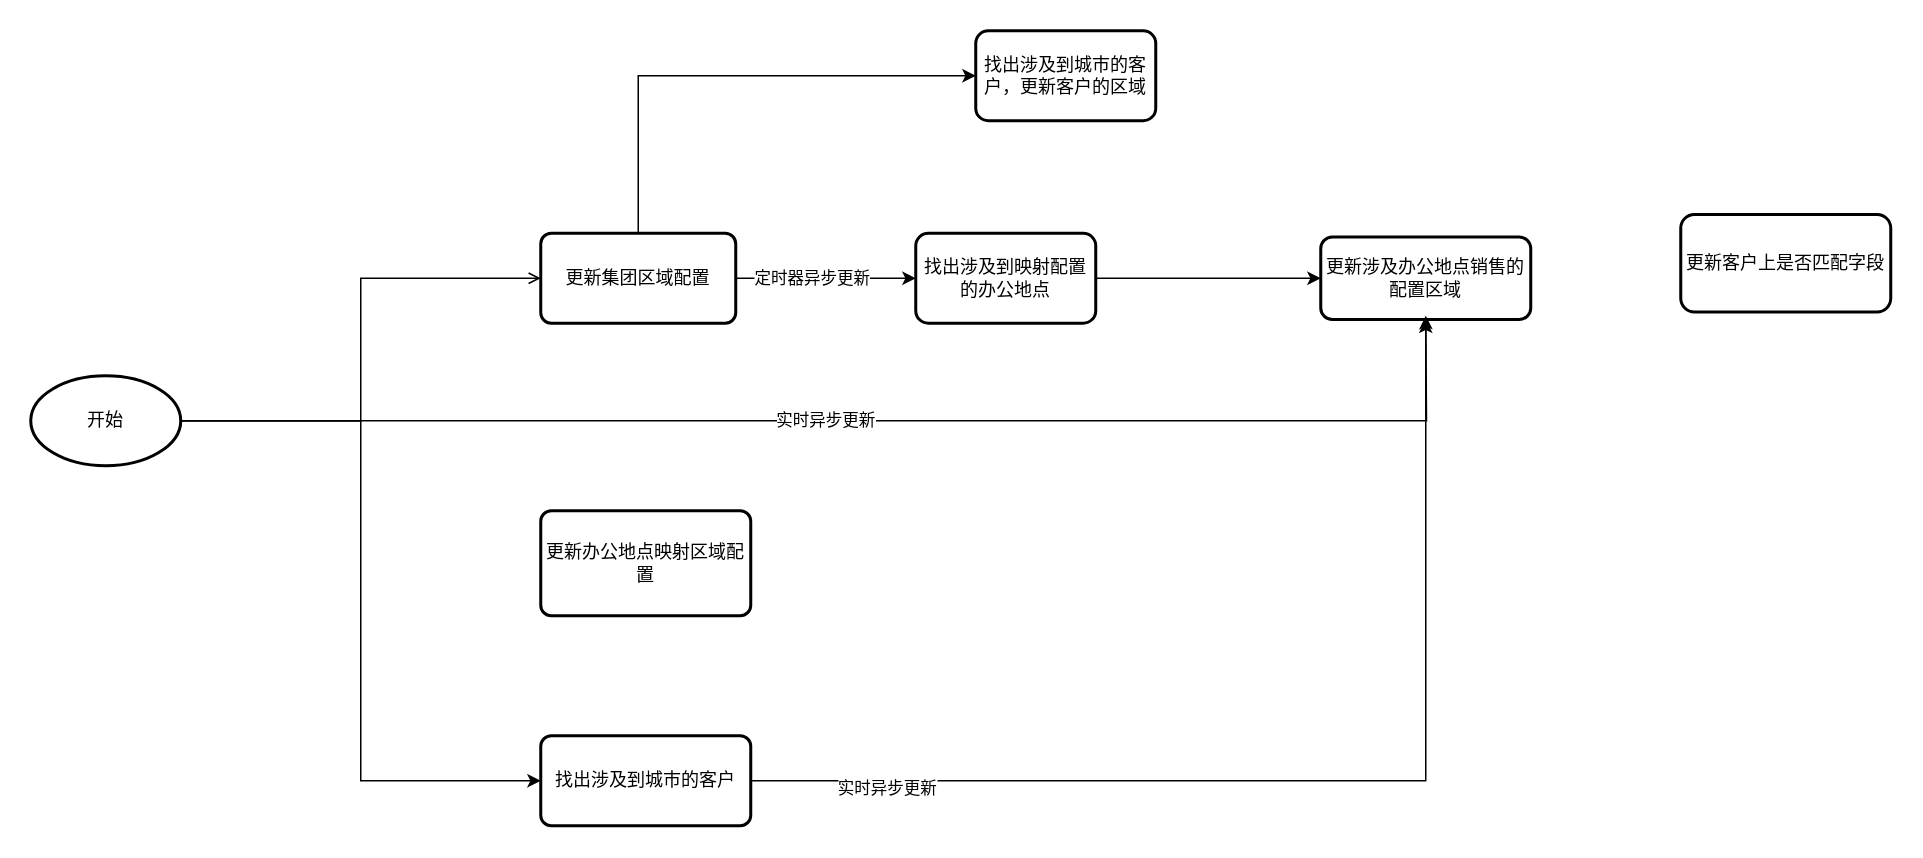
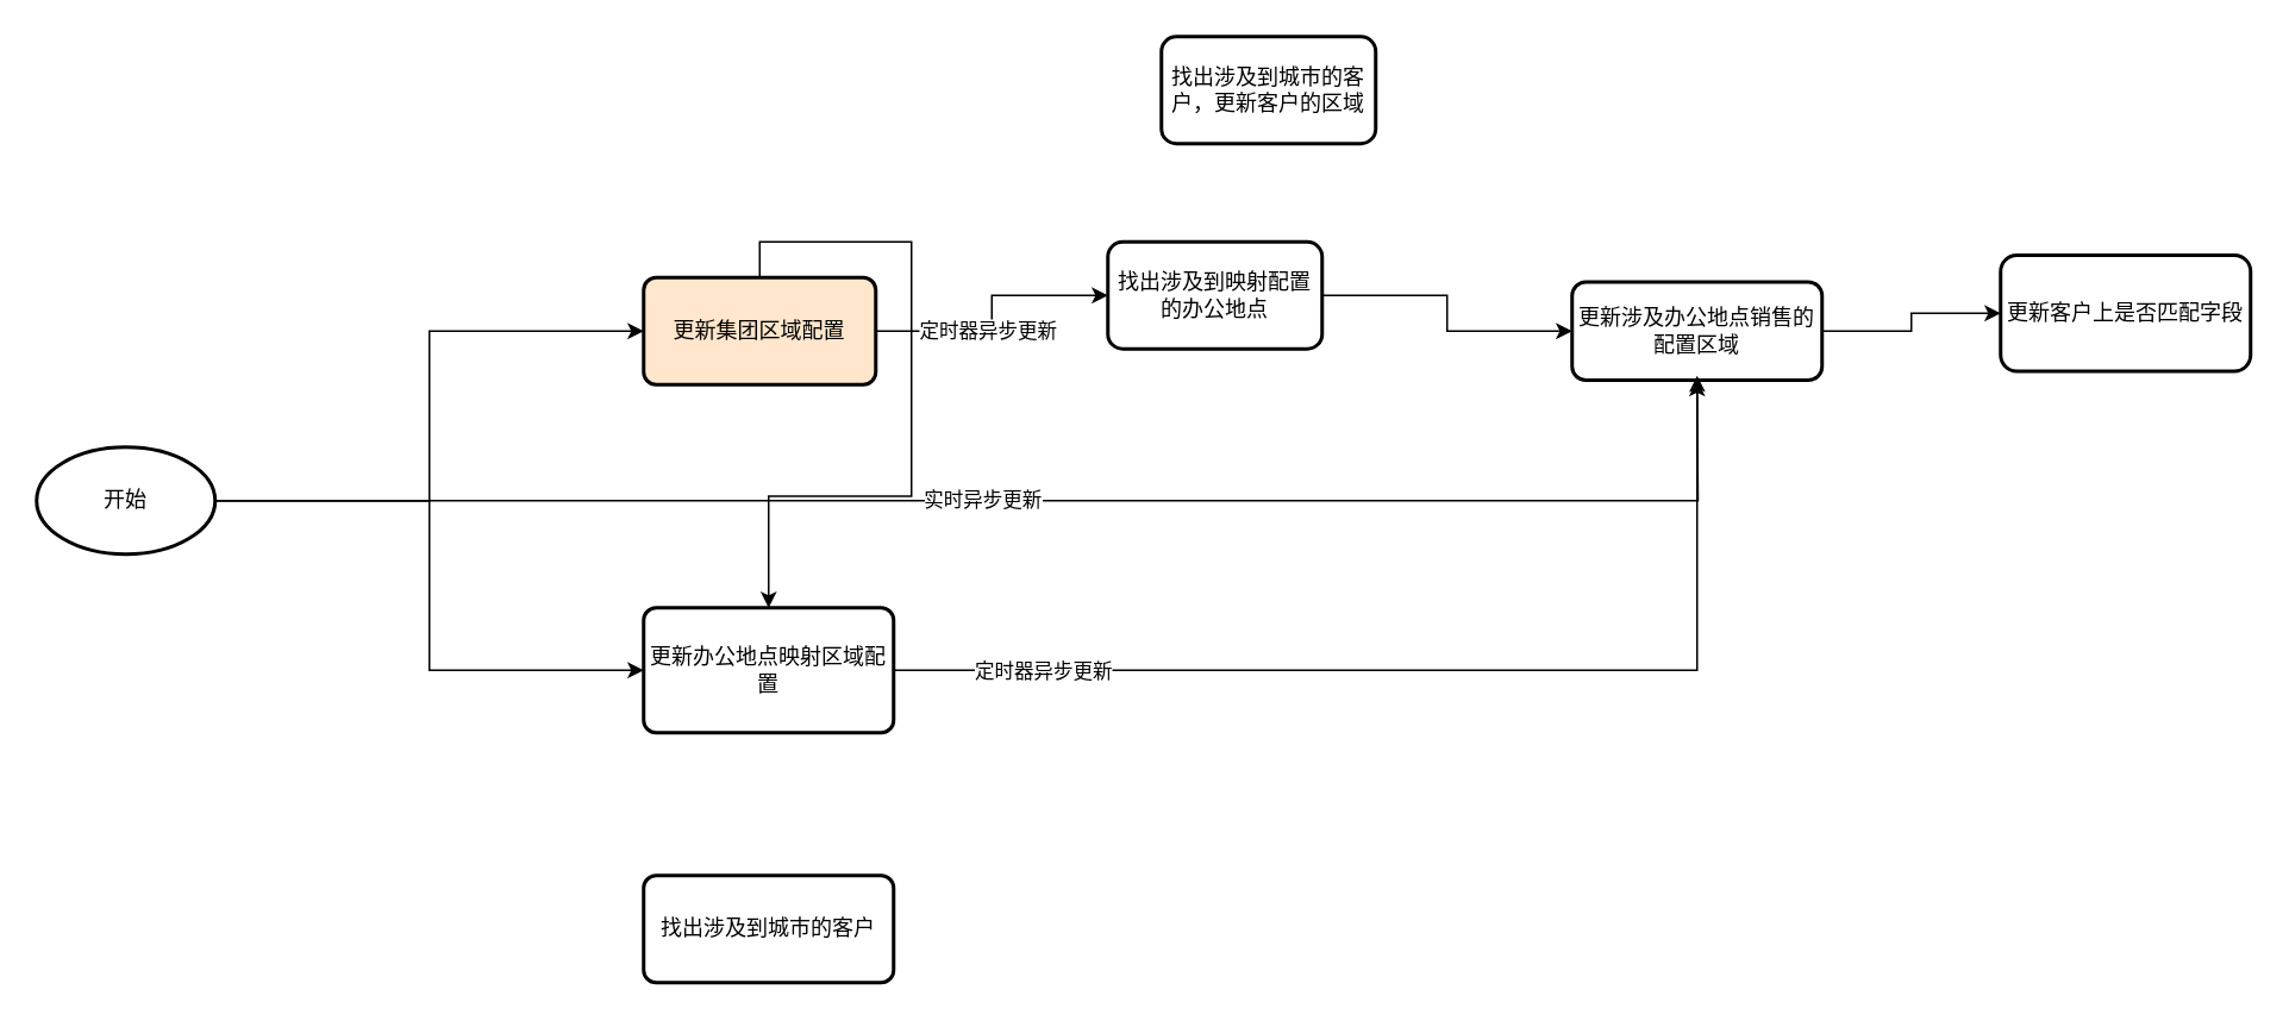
- <mxCell id="8" value="" style="edgeStyle=orthogonalEdgeStyle;rounded=0;orthogonalLoop=1;jettySize=auto;html=1;entryX=0;entryY=0.5;entryDx=0;entryDy=0;exitX=0.5;exitY=0;exitDx=0;exitDy=0;" edge="1" parent="1" source="11" target="12"><mxGeometry relative="1" as="geometry" /></mxCell>
+ <mxCell id="8" value="" style="edgeStyle=orthogonalEdgeStyle;rounded=0;orthogonalLoop=1;jettySize=auto;html=1;exitX=0.5;exitY=0;exitDx=0;exitDy=0;" edge="1" parent="1" source="11" target="4"><mxGeometry relative="1" as="geometry" /></mxCell>
+ <mxCell id="5" value="" style="edgeStyle=orthogonalEdgeStyle;rounded=0;orthogonalLoop=1;jettySize=auto;html=1;" edge="1" parent="1" source="6" target="7"><mxGeometry relative="1" as="geometry" /></mxCell>
- <mxCell id="15" style="edgeStyle=orthogonalEdgeStyle;rounded=0;orthogonalLoop=1;jettySize=auto;html=1;entryX=0;entryY=0.5;entryDx=0;entryDy=0;exitX=1;exitY=0.5;exitDx=0;exitDy=0;exitPerimeter=0;endArrow=open;" edge="1" parent="1" source="20" target="11"><mxGeometry relative="1" as="geometry" /></mxCell>
+ <mxCell id="15" style="edgeStyle=orthogonalEdgeStyle;rounded=0;orthogonalLoop=1;jettySize=auto;html=1;entryX=0;entryY=0.5;entryDx=0;entryDy=0;exitX=1;exitY=0.5;exitDx=0;exitDy=0;exitPerimeter=0;" edge="1" parent="1" source="20" target="11"><mxGeometry relative="1" as="geometry" /></mxCell>
- <mxCell id="11" value="更新集团区域配置" style="rounded=1;whiteSpace=wrap;html=1;absoluteArcSize=1;arcSize=14;strokeWidth=2;" vertex="1" parent="1"><mxGeometry x="360" y="155" width="130" height="60" as="geometry" /></mxCell>
+ <mxCell id="11" value="更新集团区域配置" style="rounded=1;whiteSpace=wrap;html=1;absoluteArcSize=1;arcSize=14;strokeWidth=2;fillColor=#ffe6cc;" vertex="1" parent="1"><mxGeometry x="360" y="155" width="130" height="60" as="geometry" /></mxCell>
- <mxCell id="14" value="找出涉及到映射配置的办公地点" style="whiteSpace=wrap;html=1;rounded=1;arcSize=14;strokeWidth=2;" vertex="1" parent="1"><mxGeometry x="610" y="155" width="120" height="60" as="geometry" /></mxCell>
+ <mxCell id="14" value="找出涉及到映射配置的办公地点" style="whiteSpace=wrap;html=1;rounded=1;arcSize=14;strokeWidth=2;" vertex="1" parent="1"><mxGeometry x="620" y="135" width="120" height="60" as="geometry" /></mxCell>
+ <mxCell id="16" style="edgeStyle=orthogonalEdgeStyle;rounded=0;orthogonalLoop=1;jettySize=auto;html=1;entryX=0;entryY=0.5;entryDx=0;entryDy=0;" edge="1" parent="1" source="20" target="4"><mxGeometry relative="1" as="geometry" /></mxCell>
+ <mxCell id="2" value="" style="edgeStyle=orthogonalEdgeStyle;rounded=0;orthogonalLoop=1;jettySize=auto;html=1;" edge="1" parent="1" source="4" target="6"><mxGeometry relative="1" as="geometry" /></mxCell>
+ <mxCell id="3" value="定时器异步更新" style="edgeLabel;html=1;align=center;verticalAlign=middle;resizable=0;points=[];" vertex="1" connectable="0" parent="2"><mxGeometry x="-0.729" relative="1" as="geometry"><mxPoint as="offset" /></mxGeometry></mxCell>
- <mxCell id="17" style="edgeStyle=orthogonalEdgeStyle;rounded=0;orthogonalLoop=1;jettySize=auto;html=1;entryX=0;entryY=0.5;entryDx=0;entryDy=0;" edge="1" parent="1" source="20" target="21"><mxGeometry relative="1" as="geometry"><mxPoint x="240" y="570" as="targetPoint" /></mxGeometry></mxCell>
- <mxCell id="22" style="edgeStyle=orthogonalEdgeStyle;rounded=0;orthogonalLoop=1;jettySize=auto;html=1;entryX=0.5;entryY=1;entryDx=0;entryDy=0;" edge="1" parent="1" source="21" target="6"><mxGeometry relative="1" as="geometry" /></mxCell>
- <mxCell id="23" value="实时异步更新" style="edgeLabel;html=1;align=center;verticalAlign=middle;resizable=0;points=[];" vertex="1" connectable="0" parent="22"><mxGeometry x="-0.762" y="-4" relative="1" as="geometry"><mxPoint as="offset" /></mxGeometry></mxCell>
